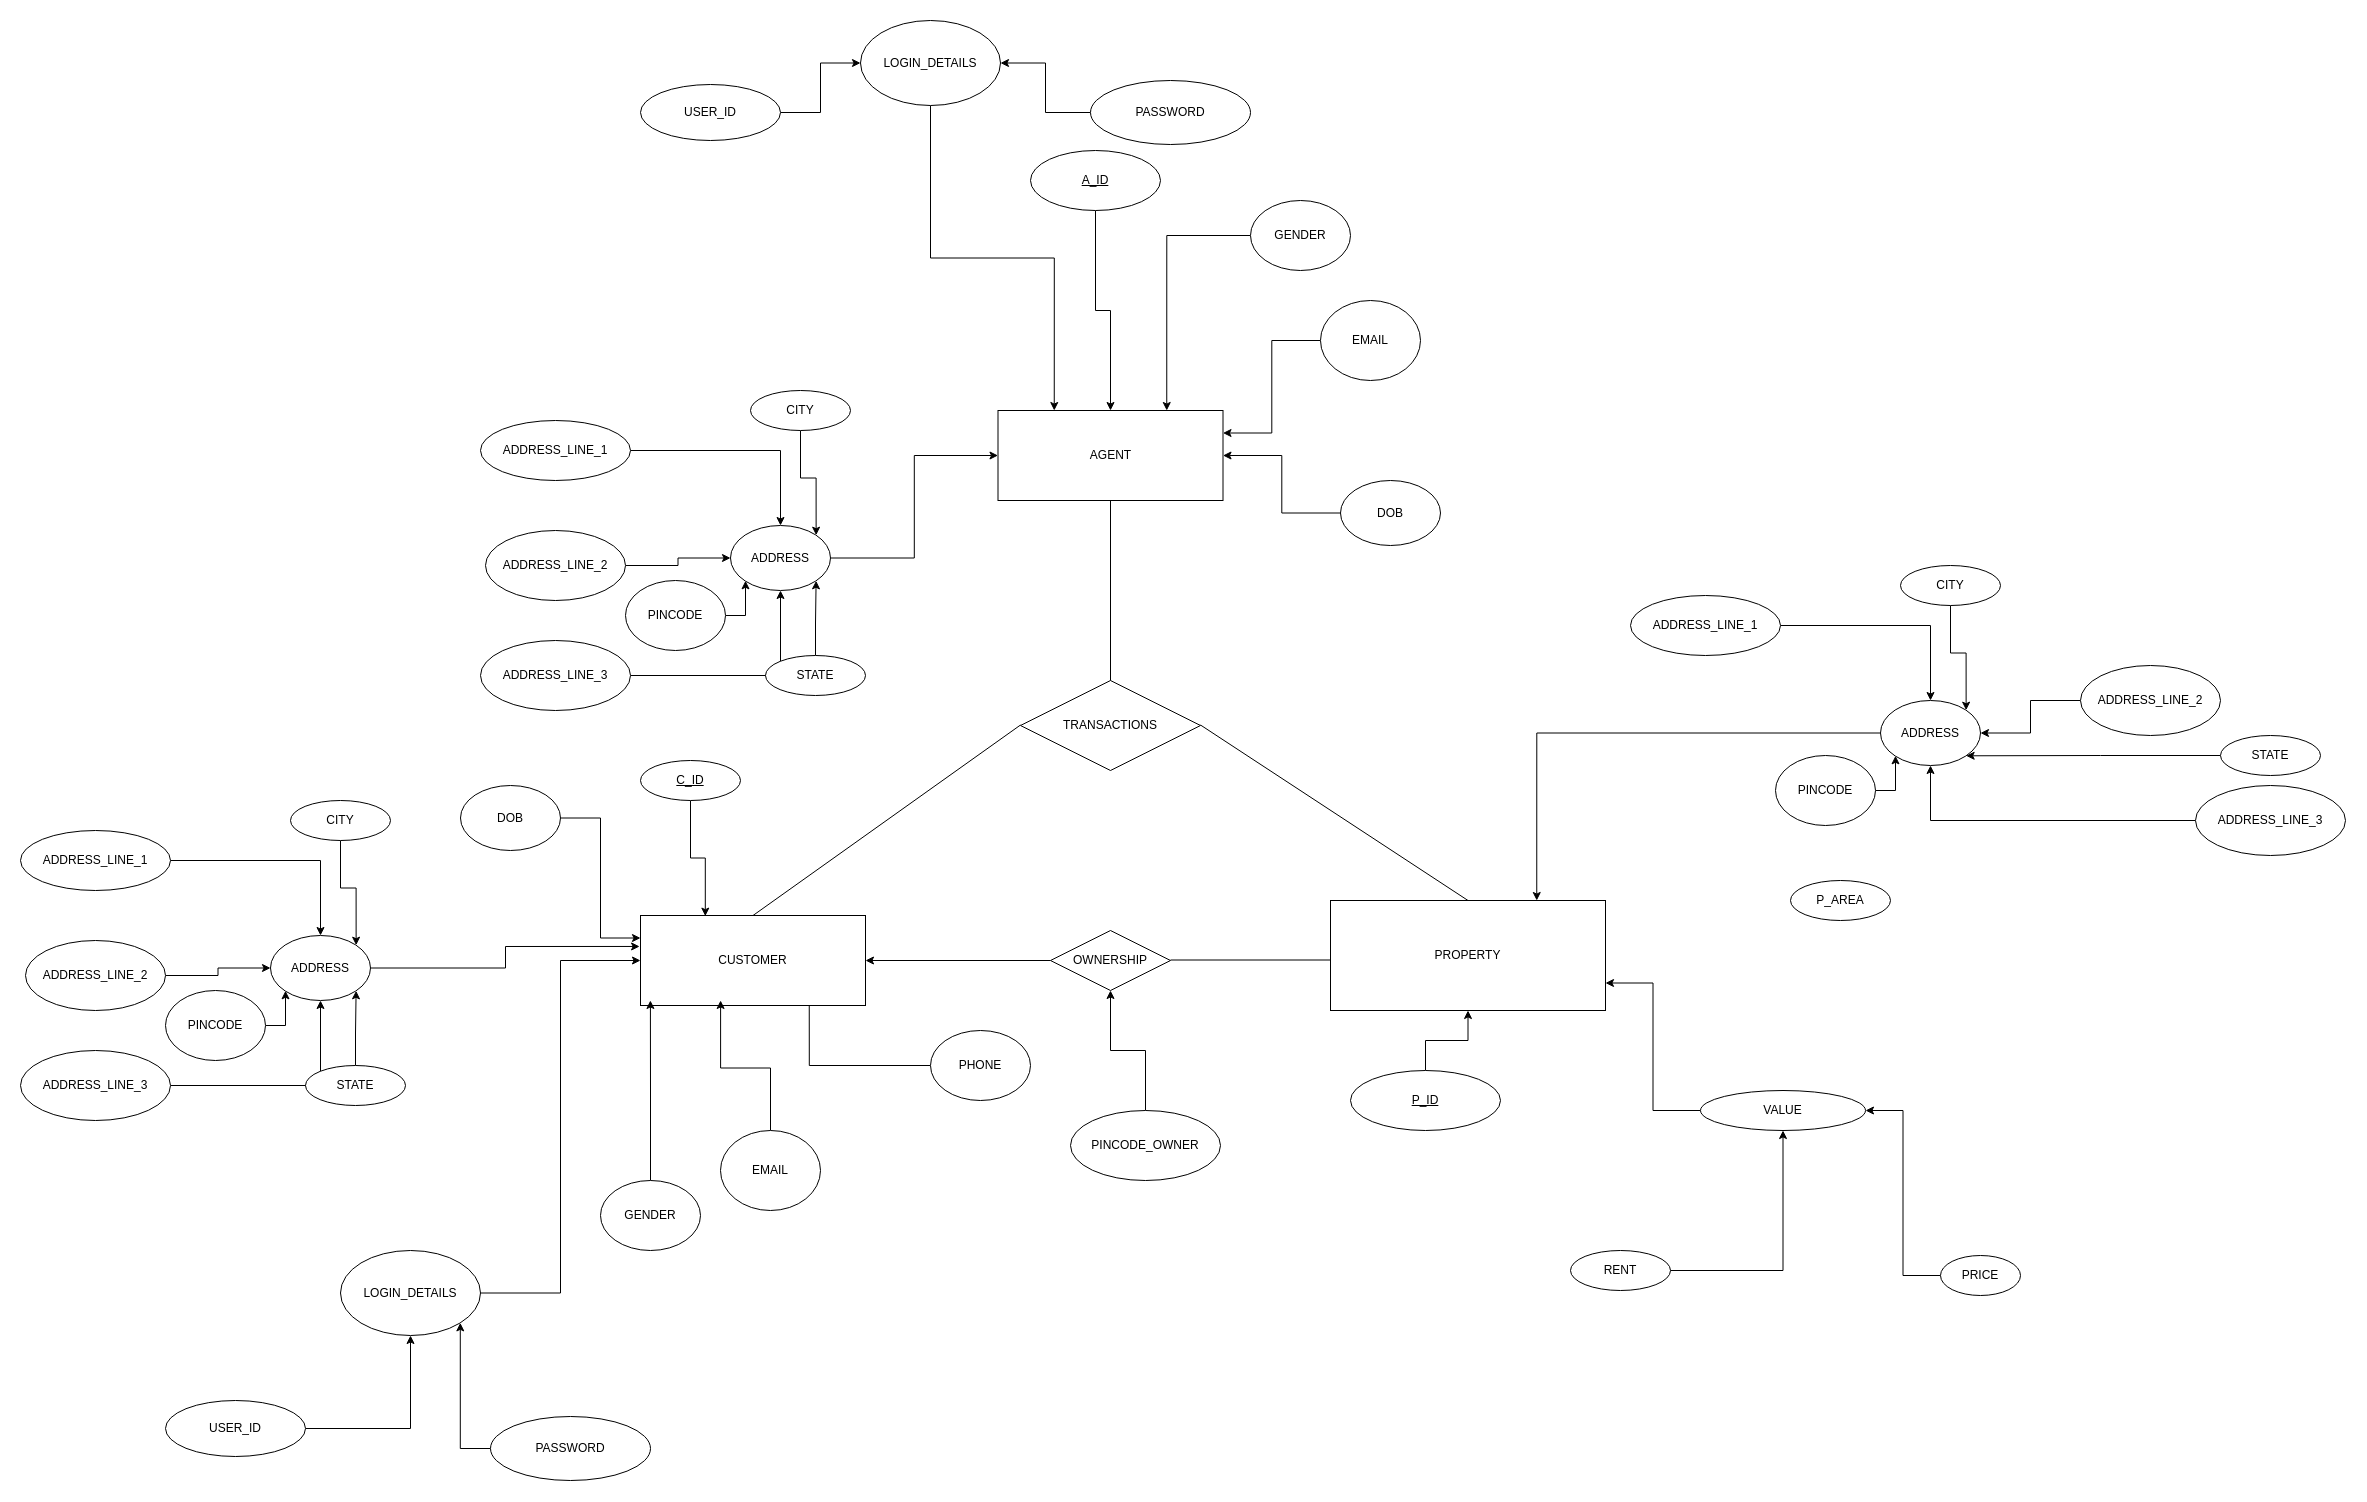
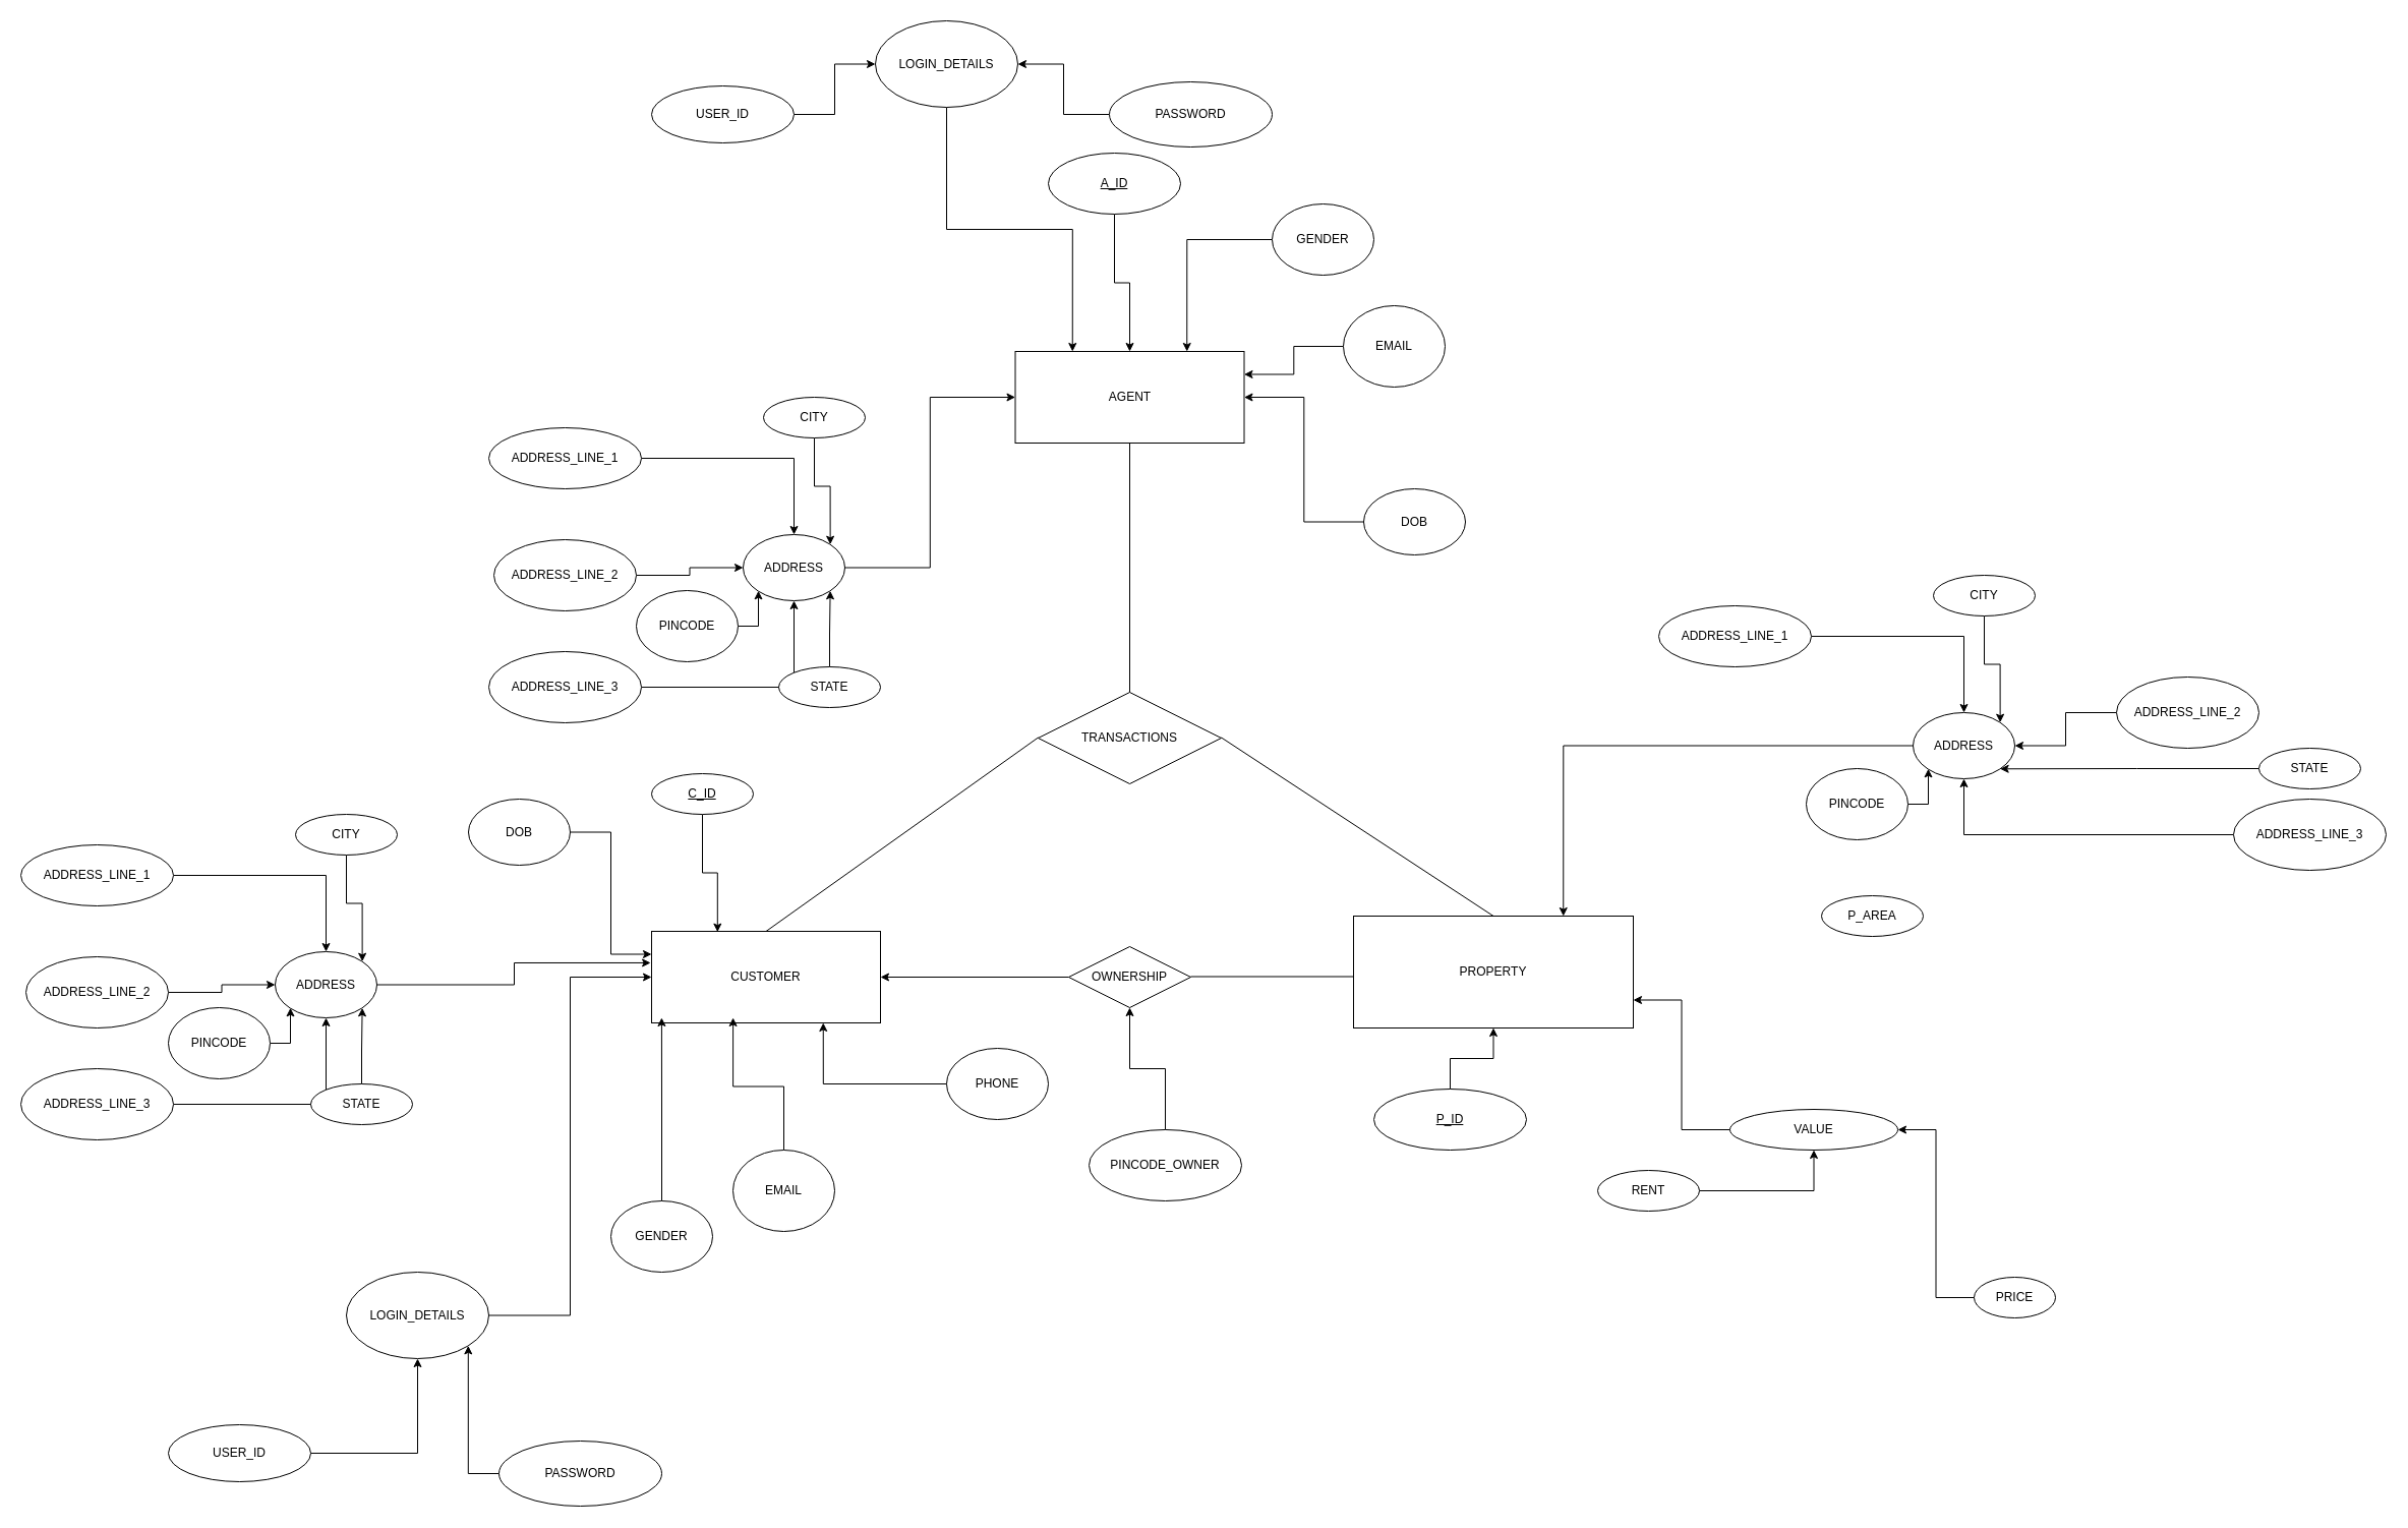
- <mxCell id="3" value="AGENT" style="whiteSpace=wrap;html=1;align=center;" vertex="1" parent="1"><mxGeometry x="997.5" y="410" width="225" height="90" as="geometry" /></mxCell>
+ <mxCell id="3" value="AGENT" style="whiteSpace=wrap;html=1;align=center;" vertex="1" parent="1"><mxGeometry x="997.5" y="345" width="225" height="90" as="geometry" /></mxCell>
- <mxCell id="12" style="edgeStyle=orthogonalEdgeStyle;rounded=0;orthogonalLoop=1;jettySize=auto;html=1;entryX=0.75;entryY=1;entryDx=0;entryDy=0;endArrow=none;" edge="1" parent="1" source="13" target="2"><mxGeometry relative="1" as="geometry" /></mxCell>
+ <mxCell id="12" style="edgeStyle=orthogonalEdgeStyle;rounded=0;orthogonalLoop=1;jettySize=auto;html=1;entryX=0.75;entryY=1;entryDx=0;entryDy=0;" edge="1" parent="1" source="13" target="2"><mxGeometry relative="1" as="geometry" /></mxCell>
- <mxCell id="68" value="RENT" style="ellipse;whiteSpace=wrap;html=1;align=center;" vertex="1" parent="1"><mxGeometry x="1570" y="1250" width="100" height="40" as="geometry" /></mxCell>
+ <mxCell id="68" value="RENT" style="ellipse;whiteSpace=wrap;html=1;align=center;" vertex="1" parent="1"><mxGeometry x="1570" y="1150" width="100" height="40" as="geometry" /></mxCell>
